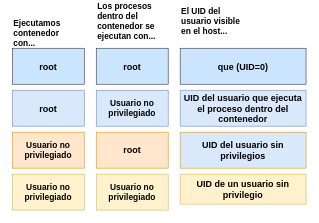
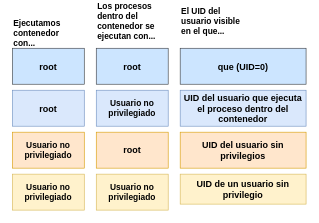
- <mxCell id="16" value="&lt;b&gt;El UID del usuario visible en el host...&lt;br&gt;&lt;/b&gt;" style="text;strokeColor=none;align=left;fillColor=none;html=1;verticalAlign=middle;whiteSpace=wrap;rounded=0;fontSize=14;" vertex="1" parent="1"><mxGeometry x="300" y="20" width="120" height="30" as="geometry" /></mxCell>
+ <mxCell id="16" value="&lt;b&gt;El UID del usuario visible en el que...&lt;br&gt;&lt;/b&gt;" style="text;strokeColor=none;align=left;fillColor=none;html=1;verticalAlign=middle;whiteSpace=wrap;rounded=0;fontSize=14;" vertex="1" parent="1"><mxGeometry x="300" y="20" width="120" height="30" as="geometry" /></mxCell>
- <mxCell id="10" value="&lt;font style=&quot;font-size: 15px;&quot;&gt;&lt;b&gt;UID del usuario sin privilegios&lt;br&gt;&lt;/b&gt;&lt;/font&gt;" style="rounded=0;whiteSpace=wrap;html=1;fillColor=#dae8fc;strokeColor=#d79b00;" vertex="1" parent="1"><mxGeometry x="300" y="220" width="210" height="60" as="geometry" /></mxCell>
+ <mxCell id="10" value="&lt;font style=&quot;font-size: 15px;&quot;&gt;&lt;b&gt;UID del usuario sin privilegios&lt;br&gt;&lt;/b&gt;&lt;/font&gt;" style="rounded=0;whiteSpace=wrap;html=1;fillColor=#ffe6cc;strokeColor=#d79b00;" vertex="1" parent="1"><mxGeometry x="300" y="220" width="210" height="60" as="geometry" /></mxCell>
